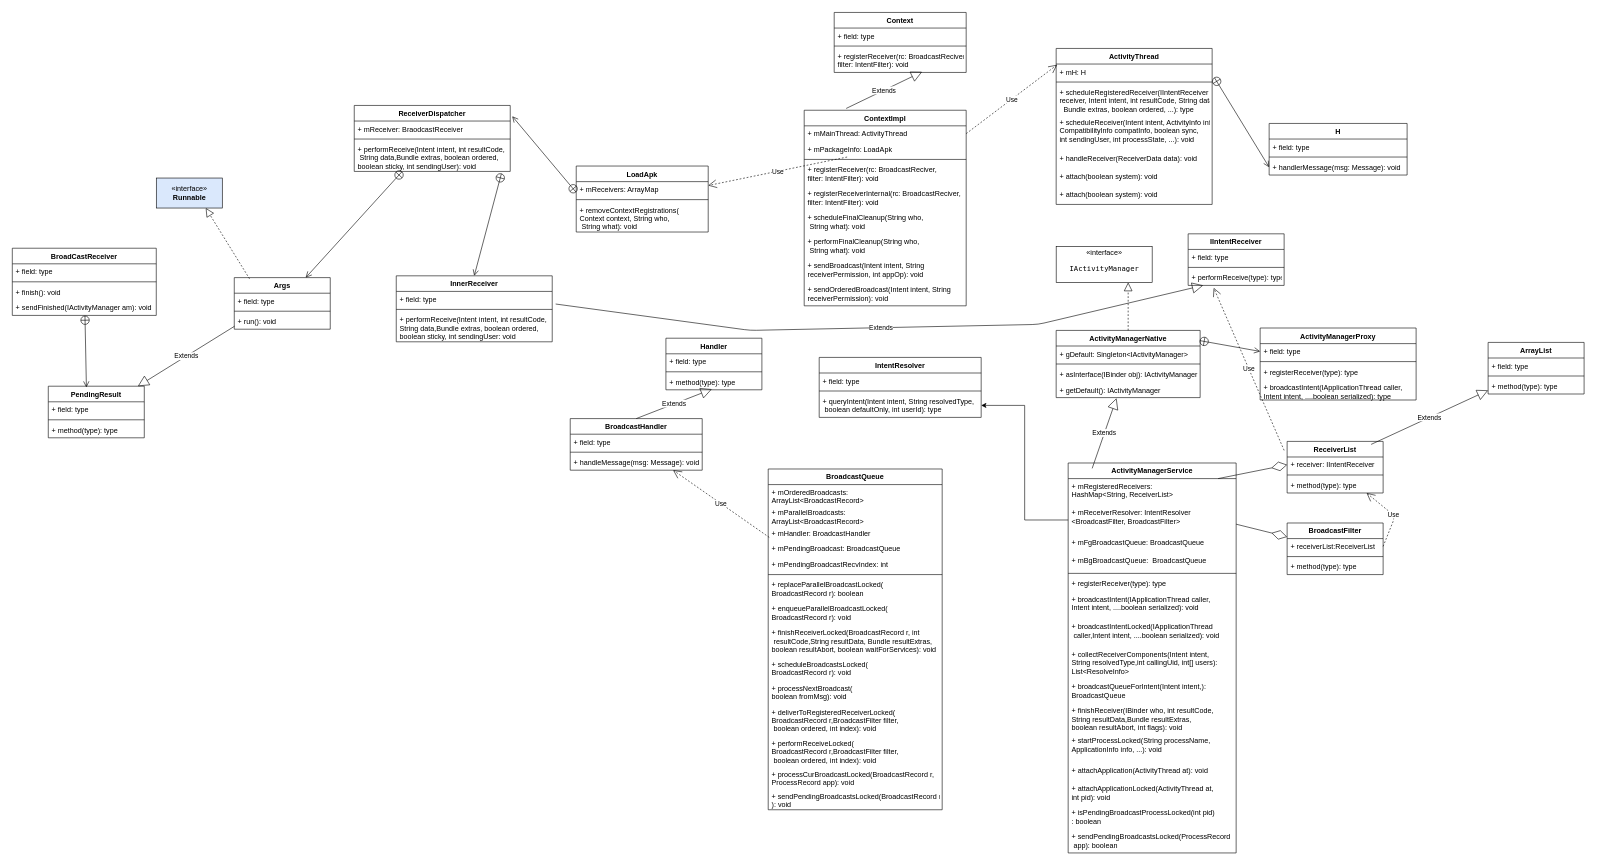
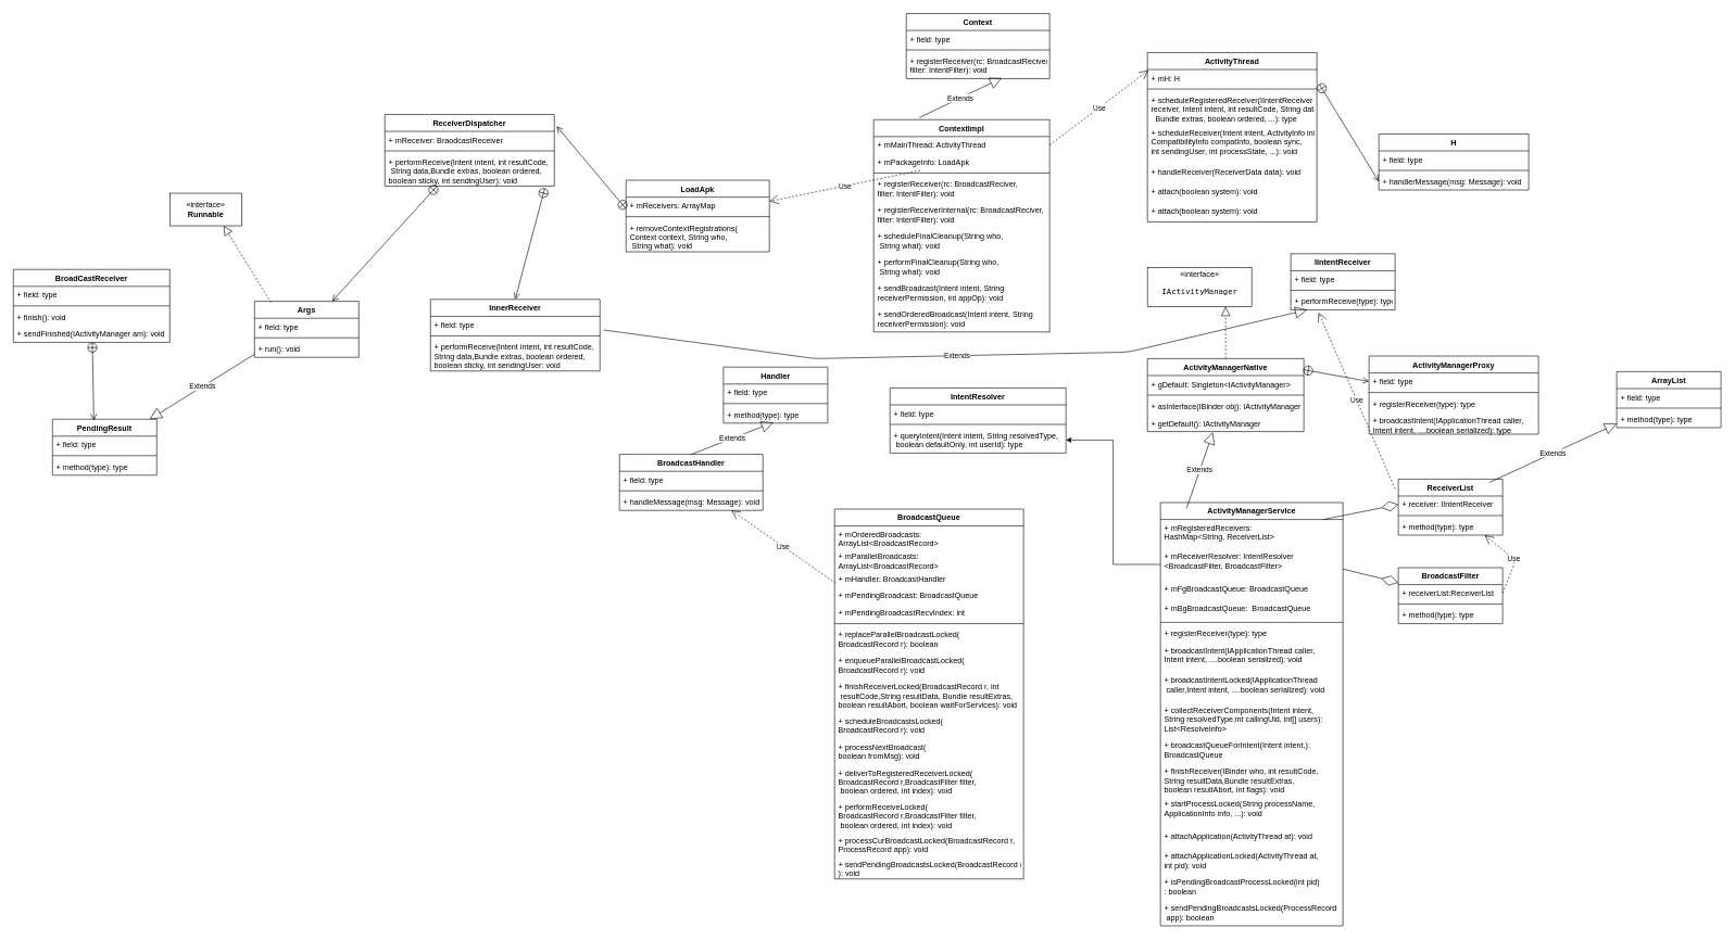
- <mxCell id="134" value="«interface»&lt;br&gt;&lt;b&gt;Runnable&lt;/b&gt;" style="html=1;fillColor=#dae8fc;" vertex="1" parent="1"><mxGeometry x="260" y="296" width="110" height="50" as="geometry" /></mxCell>
+ <mxCell id="134" value="«interface»&lt;br&gt;&lt;b&gt;Runnable&lt;/b&gt;" style="html=1;" vertex="1" parent="1"><mxGeometry x="260" y="296" width="110" height="50" as="geometry" /></mxCell>
